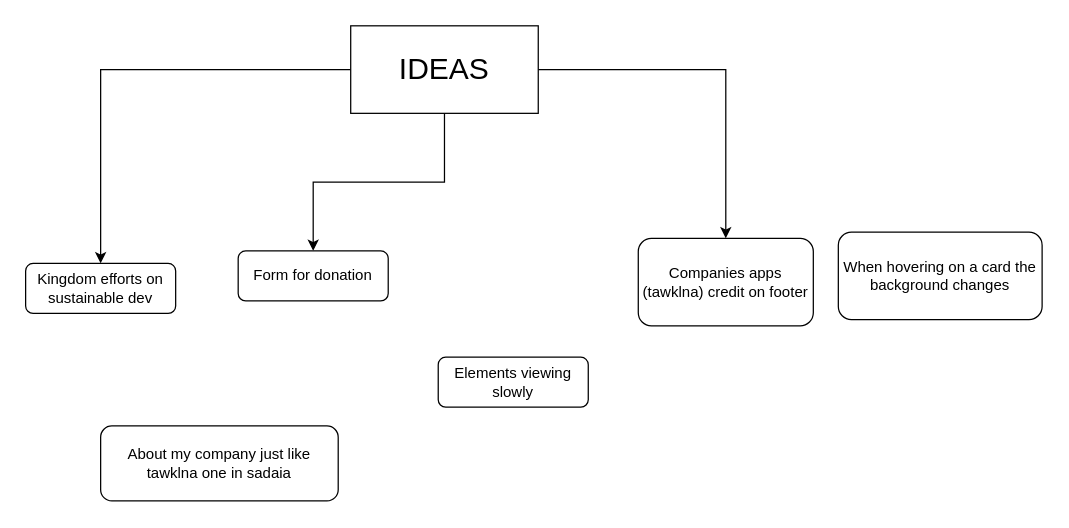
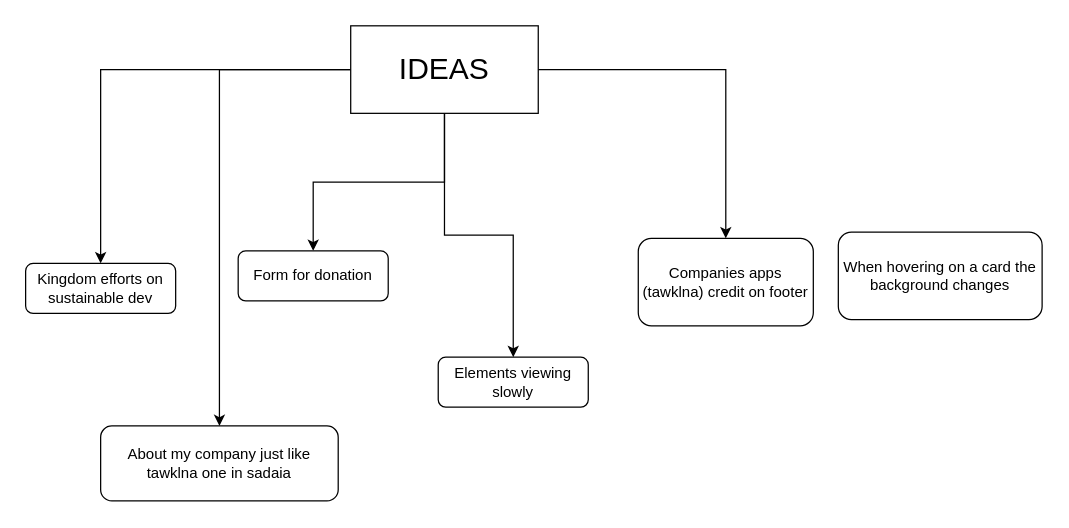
+ <mxCell id="4" style="edgeStyle=orthogonalEdgeStyle;rounded=0;orthogonalLoop=1;jettySize=auto;html=1;entryX=0.5;entryY=0;entryDx=0;entryDy=0;" edge="1" parent="1" source="7" target="10"><mxGeometry relative="1" as="geometry" /></mxCell>
+ <mxCell id="6" style="edgeStyle=orthogonalEdgeStyle;rounded=0;orthogonalLoop=1;jettySize=auto;html=1;entryX=0.5;entryY=0;entryDx=0;entryDy=0;" edge="1" parent="1" source="7" target="13"><mxGeometry relative="1" as="geometry" /></mxCell>
